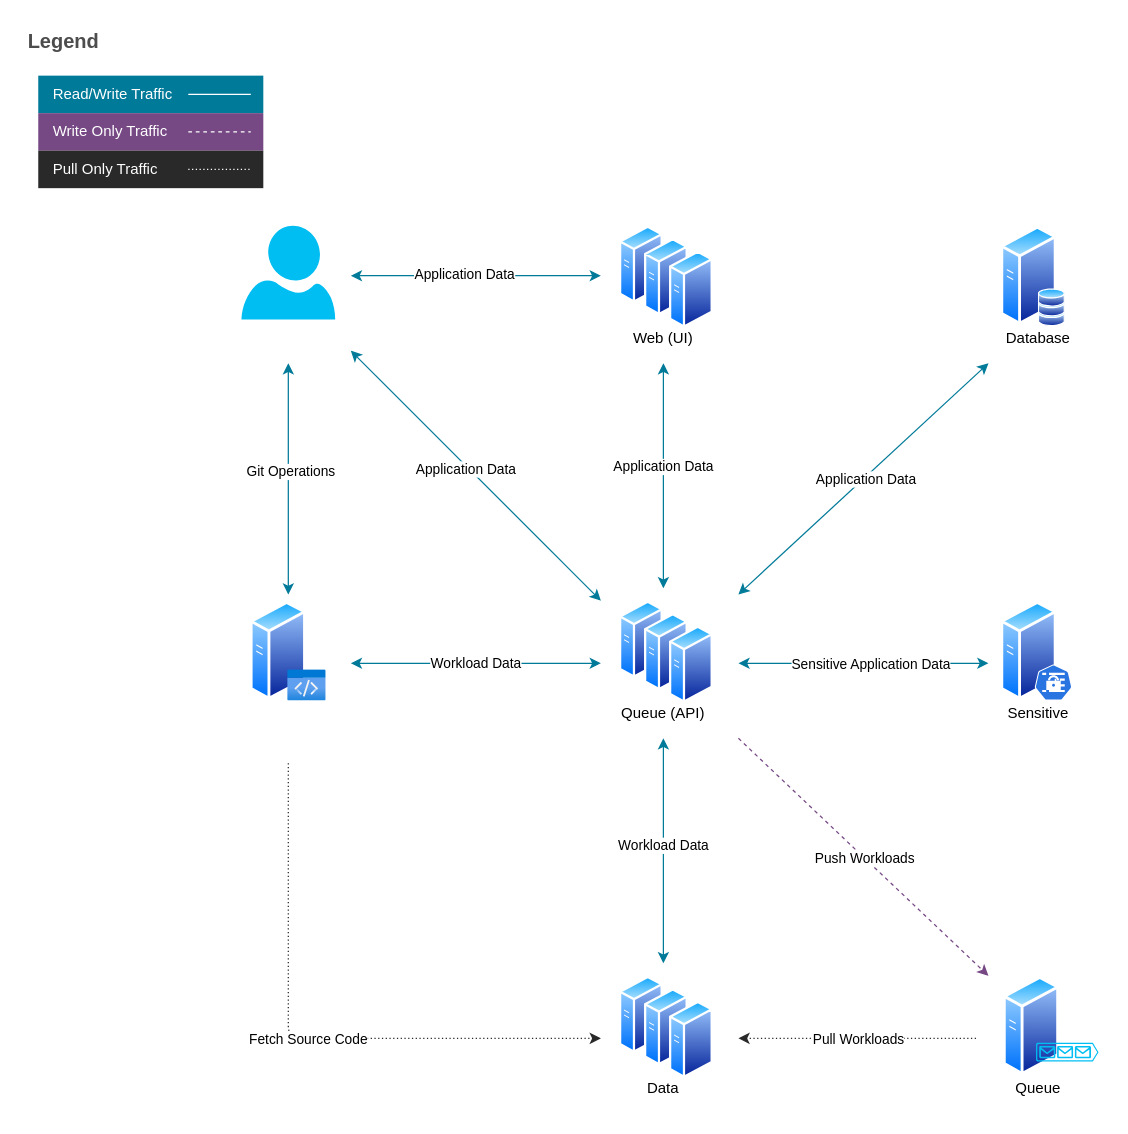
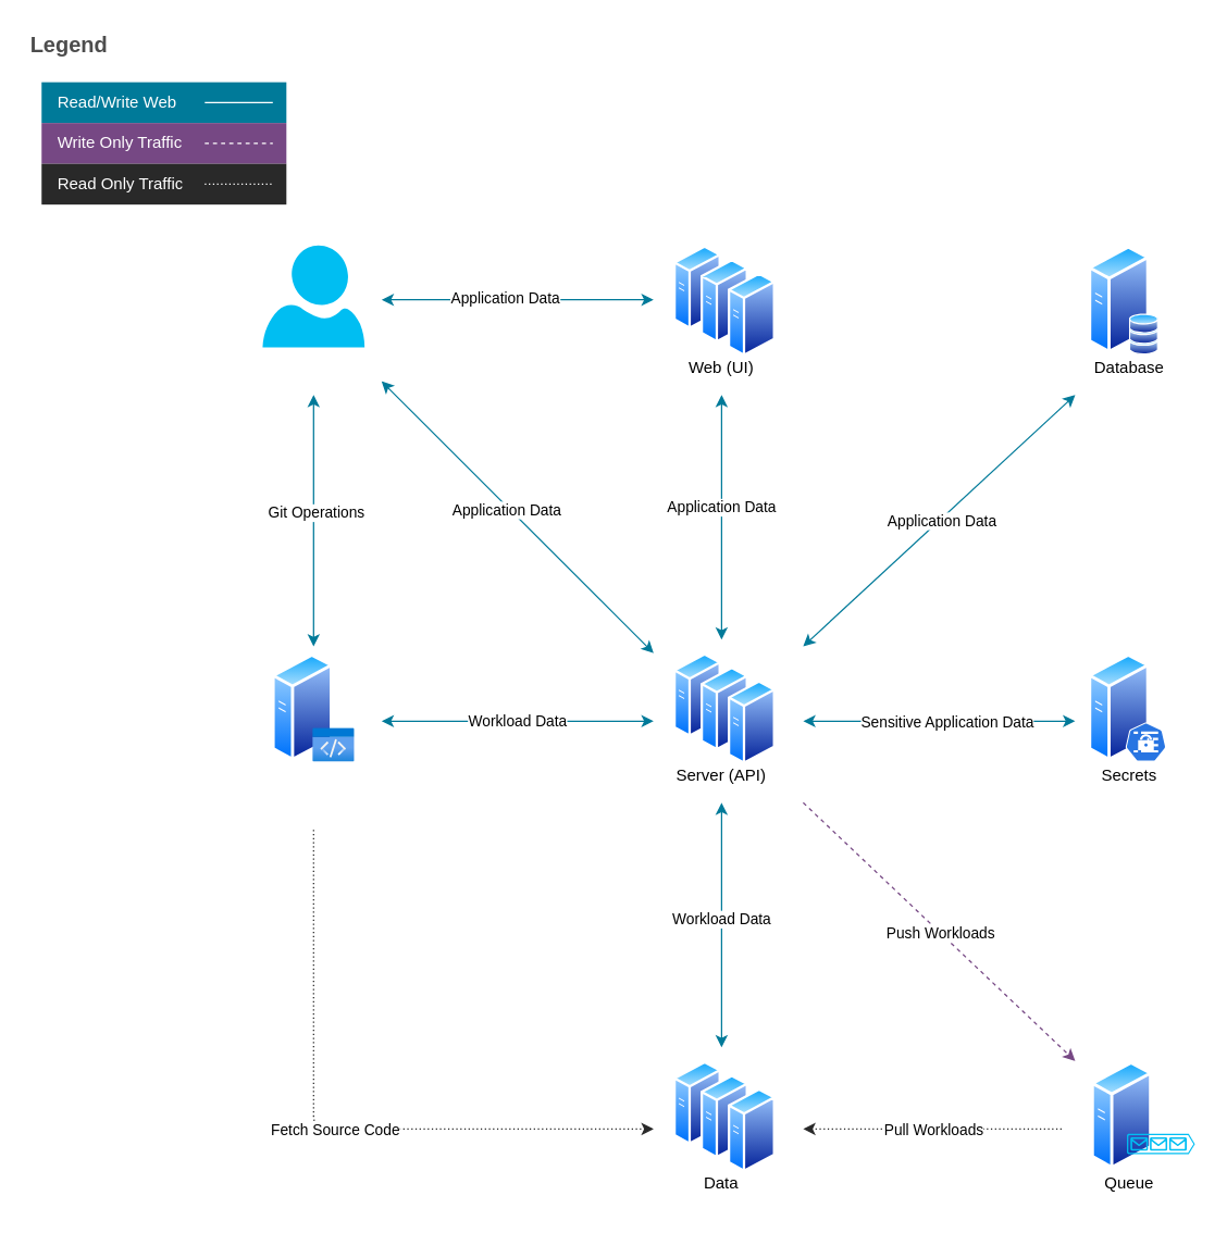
- <mxCell id="66" value="Read/Write Traffic" style="shape=partialRectangle;html=1;whiteSpace=wrap;connectable=0;fillColor=#007A99;top=0;left=0;bottom=0;right=0;overflow=hidden;pointerEvents=1;align=left;spacingLeft=10;strokeColor=none;fontColor=#FFFFFF;" parent="65" vertex="1"><mxGeometry width="180" height="30" as="geometry" /></mxCell>
+ <mxCell id="66" value="Read/Write Web" style="shape=partialRectangle;html=1;whiteSpace=wrap;connectable=0;fillColor=#007A99;top=0;left=0;bottom=0;right=0;overflow=hidden;pointerEvents=1;align=left;spacingLeft=10;strokeColor=none;fontColor=#FFFFFF;" parent="65" vertex="1"><mxGeometry width="180" height="30" as="geometry" /></mxCell>
- <mxCell id="68" value="Pull Only Traffic" style="shape=partialRectangle;html=1;whiteSpace=wrap;connectable=0;fillColor=#292929;top=0;left=0;bottom=0;right=0;overflow=hidden;pointerEvents=1;align=left;spacingLeft=10;fontColor=#FFFFFF;strokeColor=none;" parent="65" vertex="1"><mxGeometry y="60" width="180" height="30" as="geometry" /></mxCell>
+ <mxCell id="68" value="Read Only Traffic" style="shape=partialRectangle;html=1;whiteSpace=wrap;connectable=0;fillColor=#292929;top=0;left=0;bottom=0;right=0;overflow=hidden;pointerEvents=1;align=left;spacingLeft=10;fontColor=#FFFFFF;strokeColor=none;" parent="65" vertex="1"><mxGeometry y="60" width="180" height="30" as="geometry" /></mxCell>
- <mxCell id="16" value="Queue (API)" style="text;html=1;strokeColor=none;fillColor=none;align=center;verticalAlign=middle;whiteSpace=wrap;rounded=0;" parent="15" vertex="1"><mxGeometry y="75" width="100" height="30" as="geometry" /></mxCell>
+ <mxCell id="16" value="Server (API)" style="text;html=1;strokeColor=none;fillColor=none;align=center;verticalAlign=middle;whiteSpace=wrap;rounded=0;" parent="15" vertex="1"><mxGeometry y="75" width="100" height="30" as="geometry" /></mxCell>
- <mxCell id="39" value="Sensitive" style="text;html=1;strokeColor=none;fillColor=none;align=center;verticalAlign=middle;whiteSpace=wrap;rounded=0;" parent="2" vertex="1"><mxGeometry x="600" y="375" width="100" height="30" as="geometry" /></mxCell>
+ <mxCell id="39" value="Secrets" style="text;html=1;strokeColor=none;fillColor=none;align=center;verticalAlign=middle;whiteSpace=wrap;rounded=0;" parent="2" vertex="1"><mxGeometry x="600" y="375" width="100" height="30" as="geometry" /></mxCell>
